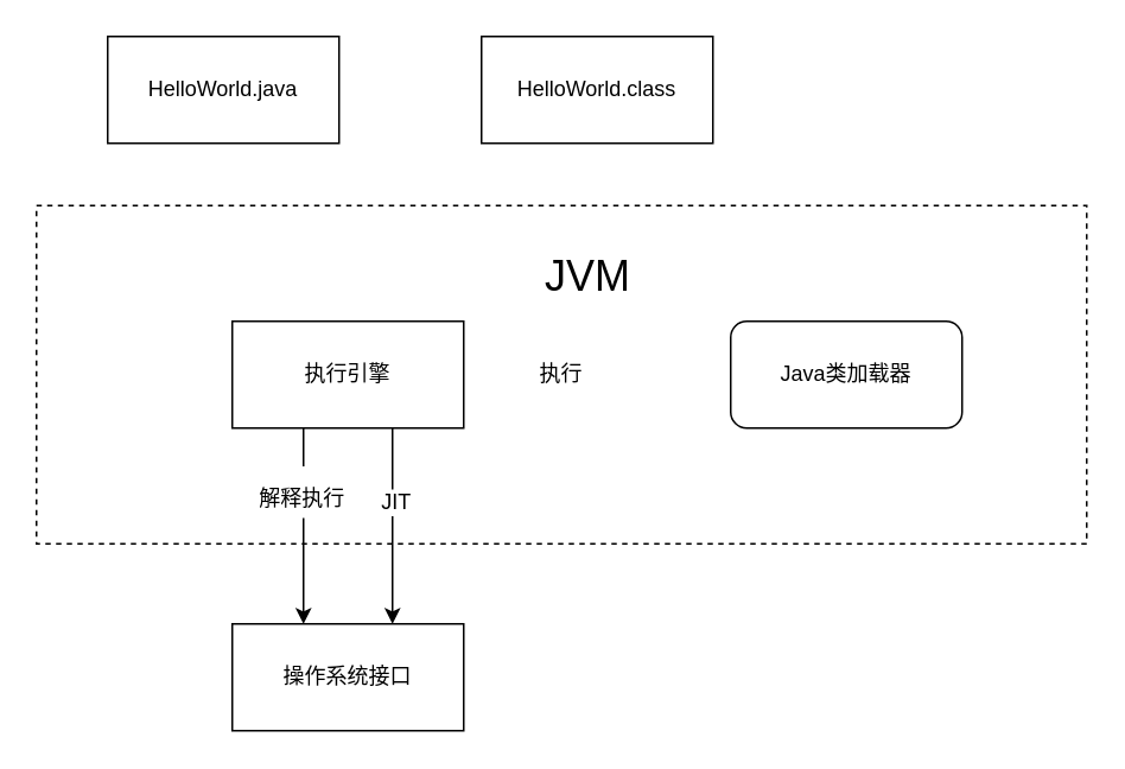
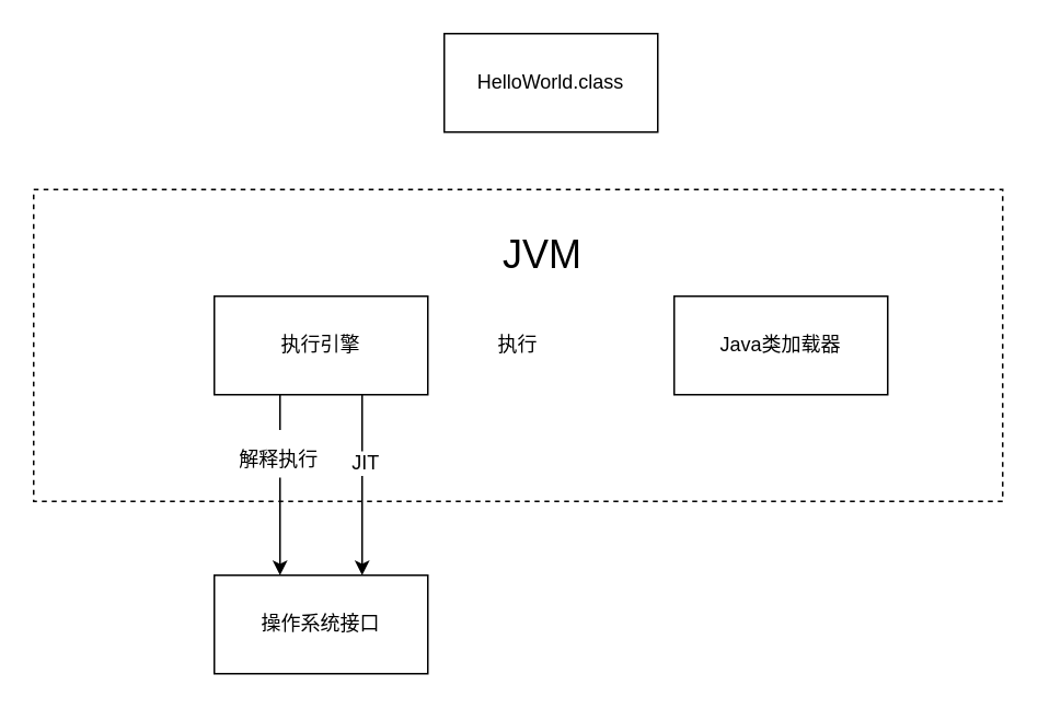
- <mxCell id="3" value="HelloWorld.java" style="rounded=0;whiteSpace=wrap;html=1;" vertex="1" parent="1"><mxGeometry x="60" y="20" width="130" height="60" as="geometry" /></mxCell>
- <mxCell id="5" value="Java类加载器" style="whiteSpace=wrap;html=1;rounded=1;" vertex="1" parent="1"><mxGeometry x="410" y="180" width="130" height="60" as="geometry" /></mxCell>
+ <mxCell id="5" value="Java类加载器" style="rounded=0;whiteSpace=wrap;html=1;" vertex="1" parent="1"><mxGeometry x="410" y="180" width="130" height="60" as="geometry" /></mxCell>
